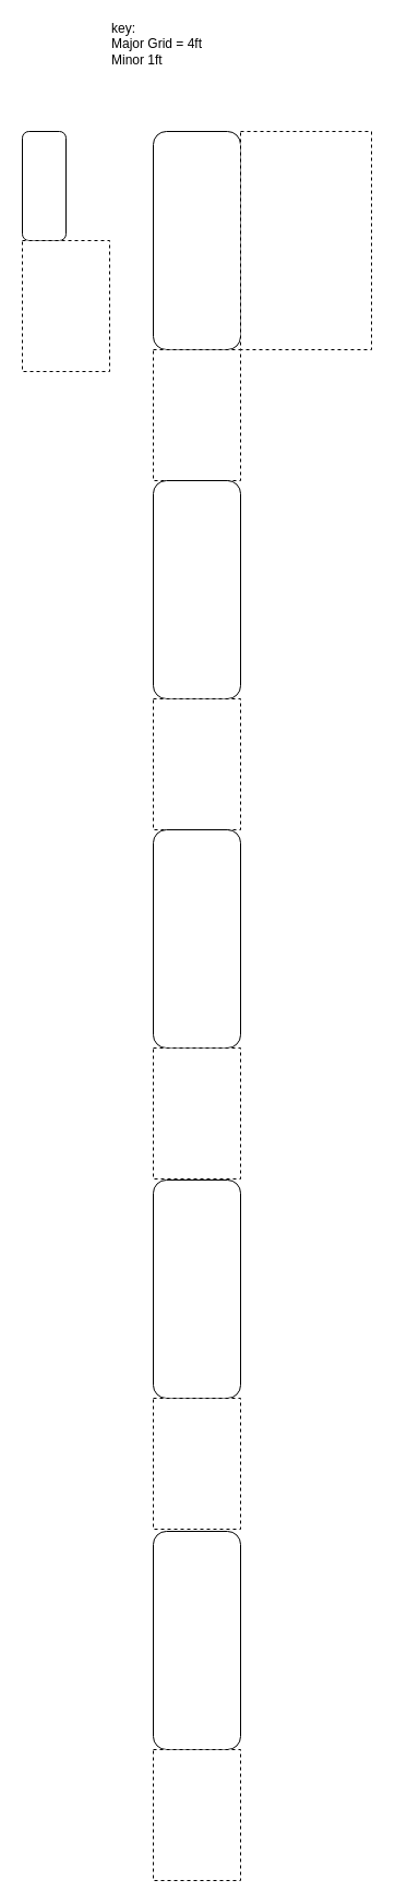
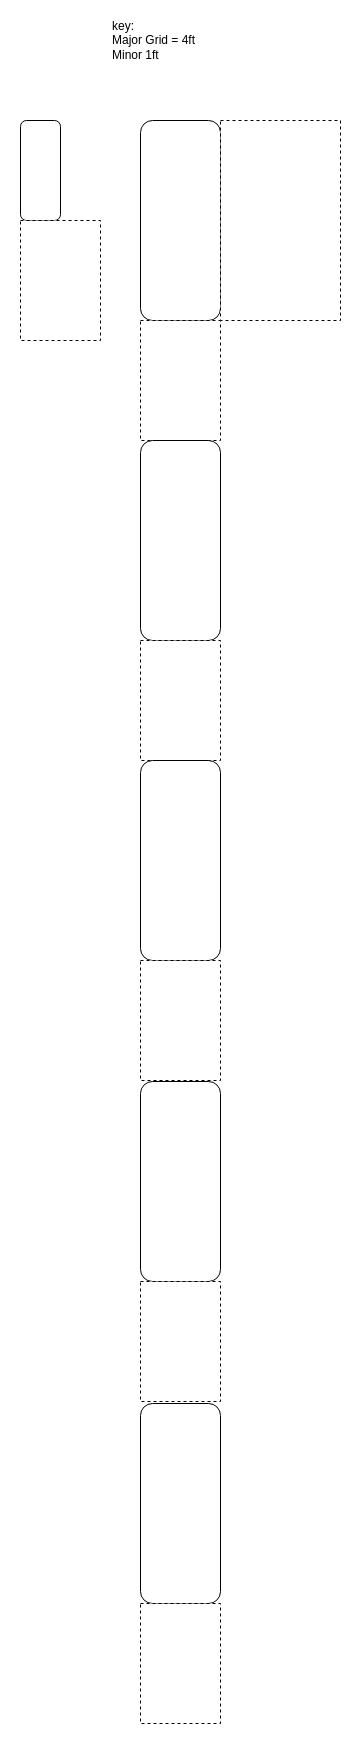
- <mxCell id="2" value="key:&lt;br&gt;Major Grid = 4ft&amp;nbsp;&lt;br&gt;Minor 1ft" style="text;html=1;strokeColor=none;fillColor=none;align=left;verticalAlign=middle;whiteSpace=wrap;rounded=0;" vertex="1" parent="1"><mxGeometry x="100" y="20" width="110" height="40" as="geometry" /></mxCell>
+ <mxCell id="2" value="key:&lt;br&gt;Major Grid = 4ft&amp;nbsp;&lt;br&gt;Minor 1ft" style="text;html=1;strokeColor=none;fillColor=none;align=left;verticalAlign=middle;whiteSpace=wrap;rounded=0;" vertex="1" parent="1"><mxGeometry x="110" y="20" width="110" height="40" as="geometry" /></mxCell>
